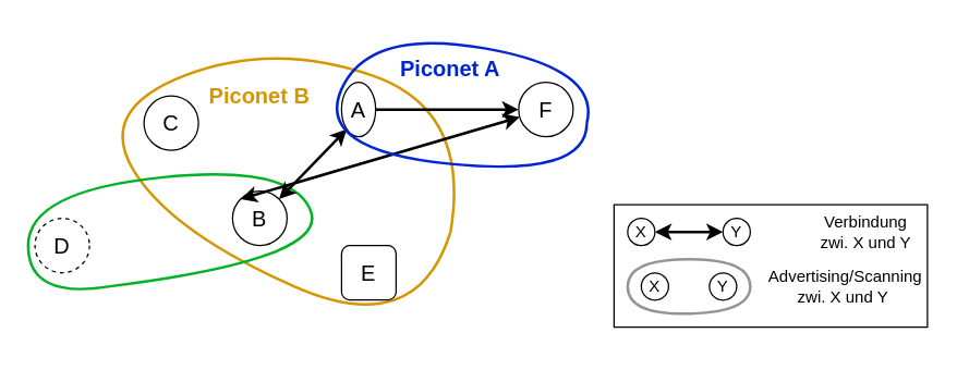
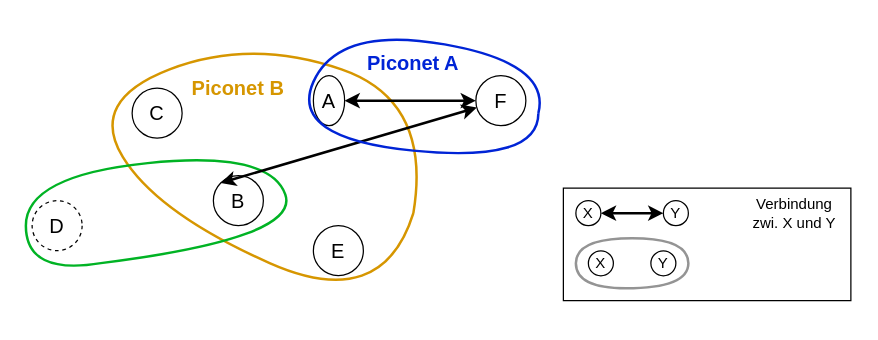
- <mxCell id="12" value="" style="endArrow=none;startArrow=classic;html=1;entryX=1;entryY=0.5;entryDx=0;entryDy=0;strokeWidth=2;exitX=0;exitY=0.5;exitDx=0;exitDy=0;fillColor=#fa6800;" parent="1" source="10" target="7" edge="1"><mxGeometry width="50" height="50" relative="1" as="geometry"><mxPoint x="341.718" y="48.282" as="sourcePoint" /><mxPoint x="290.002" y="99.998" as="targetPoint" /></mxGeometry></mxCell>
+ <mxCell id="12" value="" style="endArrow=classic;startArrow=classic;html=1;entryX=1;entryY=0.5;entryDx=0;entryDy=0;strokeWidth=2;exitX=0;exitY=0.5;exitDx=0;exitDy=0;fillColor=#fa6800;" parent="1" source="10" target="7" edge="1"><mxGeometry width="50" height="50" relative="1" as="geometry"><mxPoint x="341.718" y="48.282" as="sourcePoint" /><mxPoint x="290.002" y="99.998" as="targetPoint" /></mxGeometry></mxCell>
- <mxCell id="11" value="" style="endArrow=classic;startArrow=classic;html=1;entryX=1;entryY=0;entryDx=0;entryDy=0;strokeWidth=2;exitX=0;exitY=1;exitDx=0;exitDy=0;fillColor=#fa6800;" parent="1" source="7" target="5" edge="1"><mxGeometry width="50" height="50" relative="1" as="geometry"><mxPoint x="290" y="125.86" as="sourcePoint" /><mxPoint x="194.142" y="140.002" as="targetPoint" /></mxGeometry></mxCell>
- <mxCell id="9" value="&lt;span style=&quot;font-size: 16px&quot;&gt;E&lt;/span&gt;" style="whiteSpace=wrap;html=1;aspect=fixed;rounded=1;" parent="1" vertex="1"><mxGeometry x="250" y="180" width="40" height="40" as="geometry" /></mxCell>
+ <mxCell id="9" value="&lt;span style=&quot;font-size: 16px&quot;&gt;E&lt;/span&gt;" style="ellipse;whiteSpace=wrap;html=1;aspect=fixed;" parent="1" vertex="1"><mxGeometry x="250" y="180" width="40" height="40" as="geometry" /></mxCell>
- <mxCell id="21" value="&lt;span&gt;Advertising/Scanning zwi. X und Y&amp;nbsp;&lt;/span&gt;" style="text;html=1;strokeColor=none;fillColor=none;align=center;verticalAlign=middle;whiteSpace=wrap;rounded=0;" vertex="1" parent="1"><mxGeometry x="560" y="200" width="120" height="20" as="geometry" /></mxCell>
